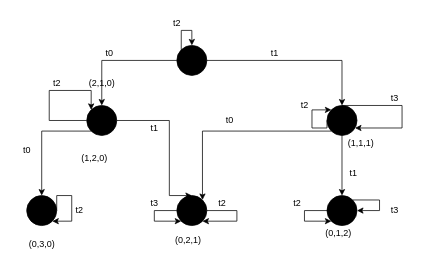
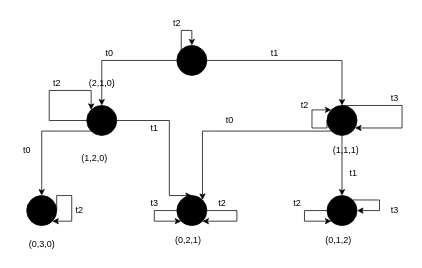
- <mxCell id="38" value="(1,1,1)" style="text;html=1;align=center;verticalAlign=middle;resizable=0;points=[];autosize=1;strokeColor=none;fillColor=none;" vertex="1" parent="1"><mxGeometry x="455" y="180" width="50" height="20" as="geometry" /></mxCell>
+ <mxCell id="38" value="(1,1,1)" style="text;html=1;align=center;verticalAlign=middle;resizable=0;points=[];autosize=1;strokeColor=none;fillColor=none;" vertex="1" parent="1"><mxGeometry x="435" y="190" width="50" height="20" as="geometry" /></mxCell>
- <mxCell id="36" value="(0,1,2)" style="text;html=1;align=center;verticalAlign=middle;resizable=0;points=[];autosize=1;strokeColor=none;fillColor=none;" vertex="1" parent="1"><mxGeometry x="425" y="300" width="50" height="20" as="geometry" /></mxCell>
+ <mxCell id="36" value="(0,1,2)" style="text;html=1;align=center;verticalAlign=middle;resizable=0;points=[];autosize=1;strokeColor=none;fillColor=none;" vertex="1" parent="1"><mxGeometry x="425" y="310" width="50" height="20" as="geometry" /></mxCell>
